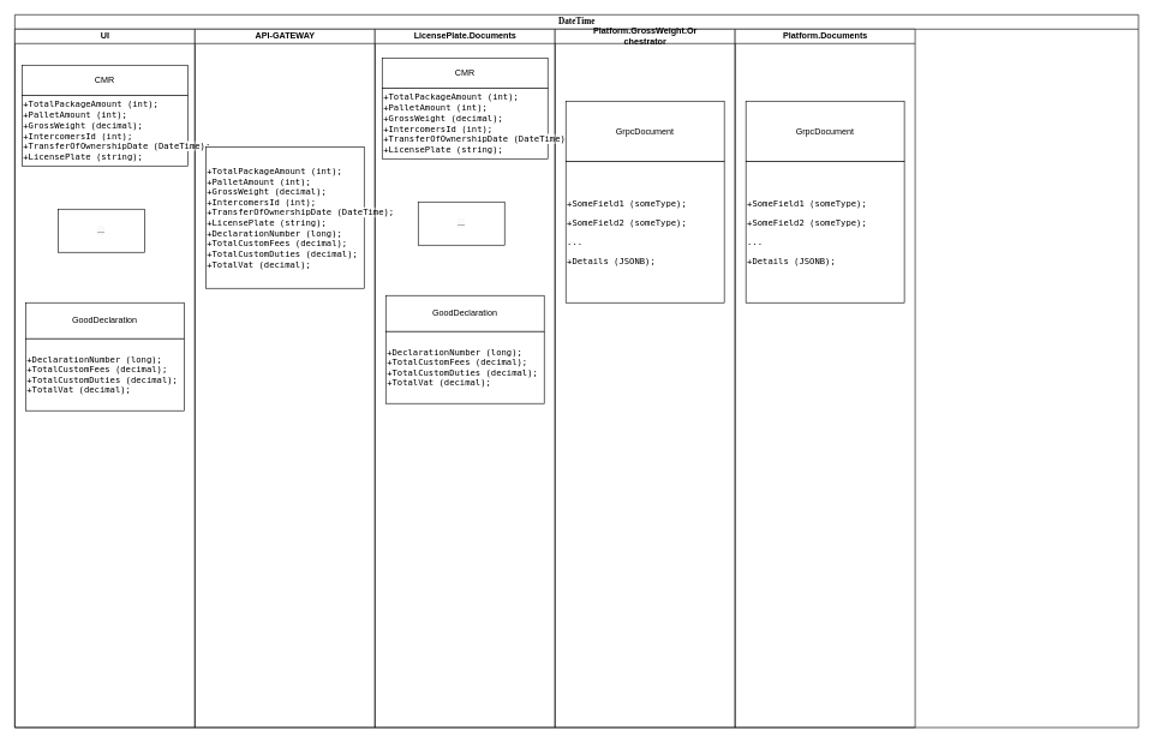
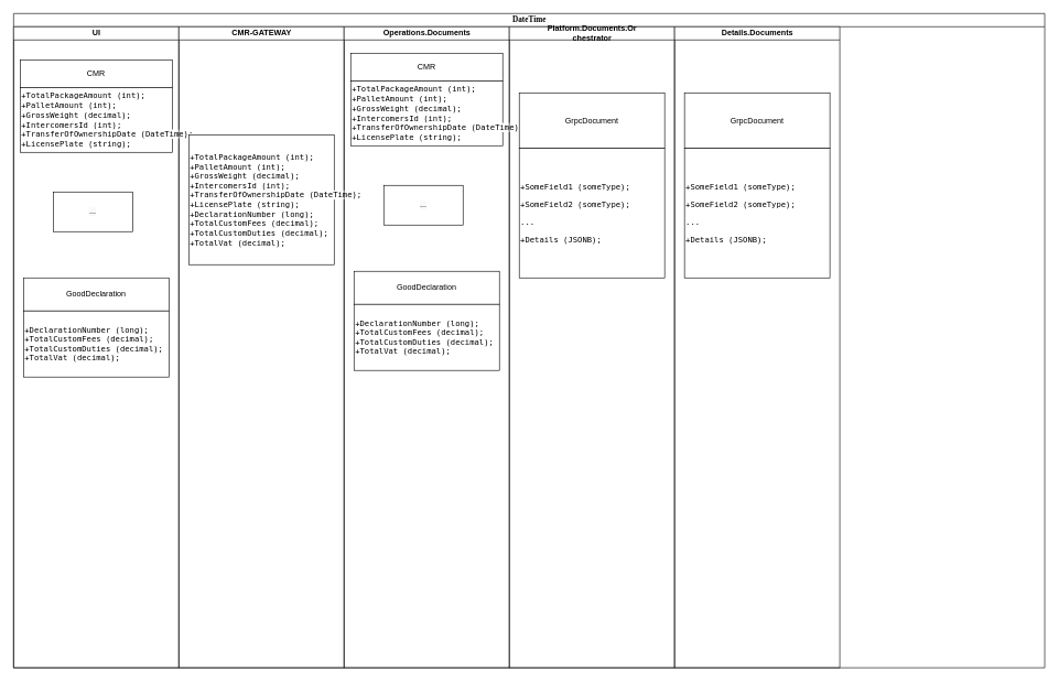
- <mxCell id="11" value="API-GATEWAY" style="swimlane;html=1;startSize=20;" parent="2" vertex="1"><mxGeometry x="250" y="20" width="250" height="970" as="geometry" /></mxCell>
+ <mxCell id="11" value="CMR-GATEWAY" style="swimlane;html=1;startSize=20;" parent="2" vertex="1"><mxGeometry x="250" y="20" width="250" height="970" as="geometry" /></mxCell>
- <mxCell id="14" value="LicensePlate.Documents" style="swimlane;html=1;startSize=20;" parent="2" vertex="1"><mxGeometry x="500" y="20" width="250" height="970" as="geometry" /></mxCell>
+ <mxCell id="14" value="Operations.Documents" style="swimlane;html=1;startSize=20;" parent="2" vertex="1"><mxGeometry x="500" y="20" width="250" height="970" as="geometry" /></mxCell>
- <mxCell id="24" value="Platform.GrossWeight.Or&lt;br&gt;chestrator" style="swimlane;html=1;startSize=20;" vertex="1" parent="2"><mxGeometry x="750" y="20" width="250" height="970" as="geometry" /></mxCell>
+ <mxCell id="24" value="Platform.Documents.Or&lt;br&gt;chestrator" style="swimlane;html=1;startSize=20;" vertex="1" parent="2"><mxGeometry x="750" y="20" width="250" height="970" as="geometry" /></mxCell>
- <mxCell id="29" value="Platform.Documents" style="swimlane;html=1;startSize=20;" vertex="1" parent="2"><mxGeometry x="1000" y="20" width="250" height="970" as="geometry" /></mxCell>
+ <mxCell id="29" value="Details.Documents" style="swimlane;html=1;startSize=20;" vertex="1" parent="2"><mxGeometry x="1000" y="20" width="250" height="970" as="geometry" /></mxCell>
